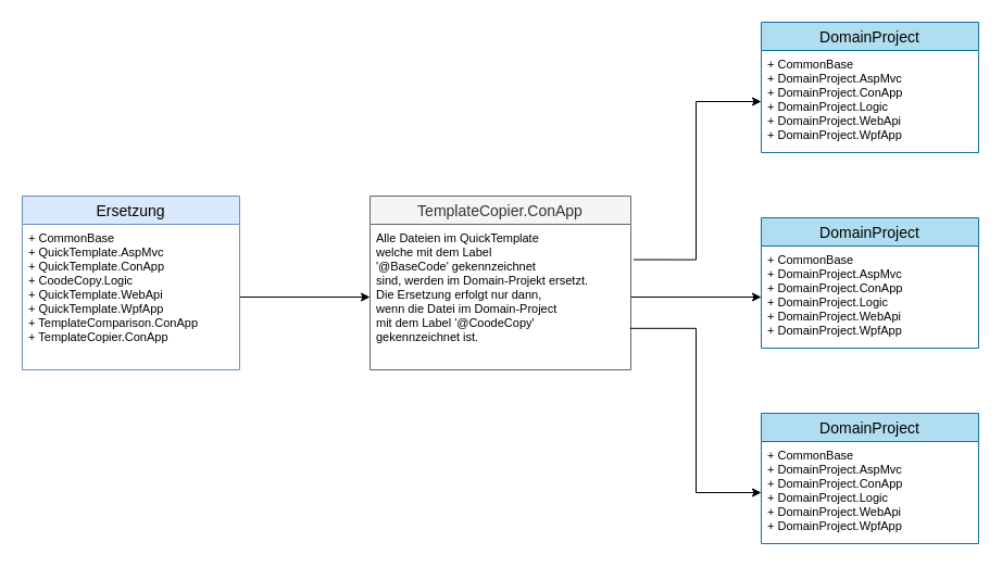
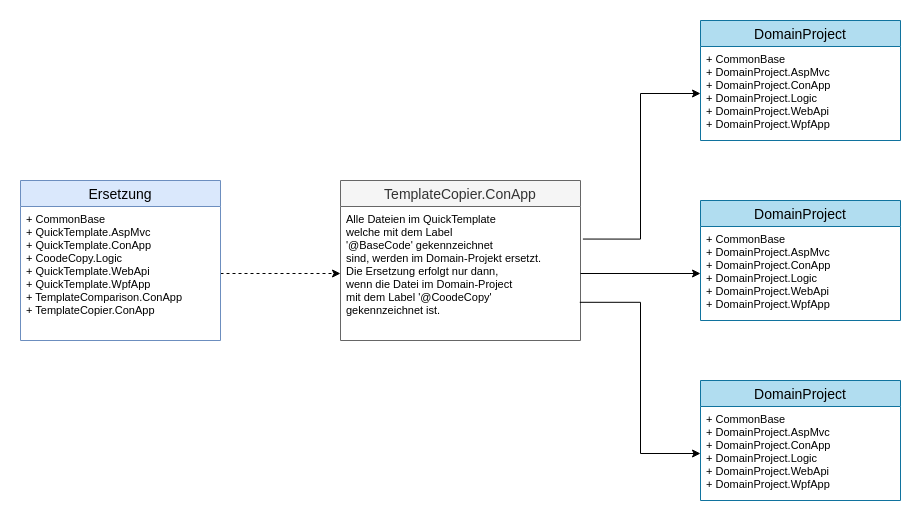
- <mxCell id="2" value="" style="endArrow=classic;html=1;fontSize=10;entryX=0;entryY=0.5;entryDx=0;entryDy=0;" parent="1" source="15" target="4" edge="1"><mxGeometry width="50" height="50" relative="1" as="geometry"><mxPoint x="220" y="273" as="sourcePoint" /><mxPoint x="420.95" y="129" as="targetPoint" /></mxGeometry></mxCell>
+ <mxCell id="2" value="" style="endArrow=classic;html=1;fontSize=10;entryX=0;entryY=0.5;entryDx=0;entryDy=0;dashed=1;" parent="1" source="15" target="4" edge="1"><mxGeometry width="50" height="50" relative="1" as="geometry"><mxPoint x="220" y="273" as="sourcePoint" /><mxPoint x="420.95" y="129" as="targetPoint" /></mxGeometry></mxCell>
